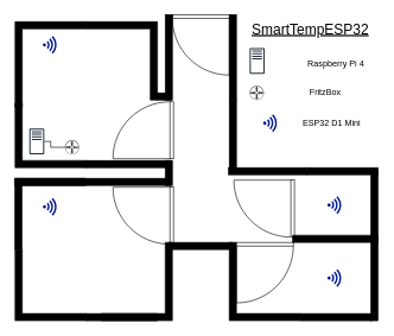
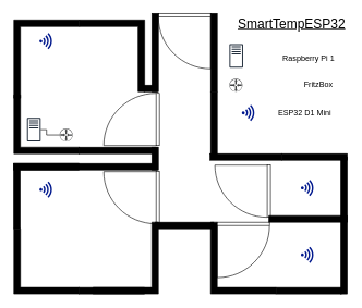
- <mxCell id="39" value="SmartTempESP32" style="text;html=1;align=center;verticalAlign=middle;resizable=0;points=[];autosize=1;strokeColor=none;fillColor=none;fontSize=20;fontStyle=4" vertex="1" parent="1"><mxGeometry x="340.38" y="20" width="190" height="40" as="geometry" /></mxCell>
+ <mxCell id="39" value="SmartTempESP32" style="text;html=1;align=center;verticalAlign=middle;resizable=0;points=[];autosize=1;strokeColor=none;fillColor=none;fontSize=20;fontStyle=4" vertex="1" parent="1"><mxGeometry x="350.38" y="15" width="190" height="40" as="geometry" /></mxCell>
- <mxCell id="44" value="Raspberry Pi 4" style="text;html=1;align=center;verticalAlign=middle;resizable=0;points=[];autosize=1;strokeColor=none;fillColor=none;" vertex="1" parent="1"><mxGeometry x="421.38" y="75" width="100" height="30" as="geometry" /></mxCell>
+ <mxCell id="44" value="Raspberry Pi 1" style="text;html=1;align=center;verticalAlign=middle;resizable=0;points=[];autosize=1;strokeColor=none;fillColor=none;" vertex="1" parent="1"><mxGeometry x="421.38" y="75" width="100" height="30" as="geometry" /></mxCell>
- <mxCell id="45" value="FritzBox" style="text;html=1;align=center;verticalAlign=middle;resizable=0;points=[];autosize=1;strokeColor=none;fillColor=none;" vertex="1" parent="1"><mxGeometry x="421" y="115" width="70" height="30" as="geometry" /></mxCell>
+ <mxCell id="45" value="FritzBox" style="text;html=1;align=center;verticalAlign=middle;resizable=0;points=[];autosize=1;strokeColor=none;fillColor=none;" vertex="1" parent="1"><mxGeometry x="451" y="115" width="70" height="30" as="geometry" /></mxCell>
